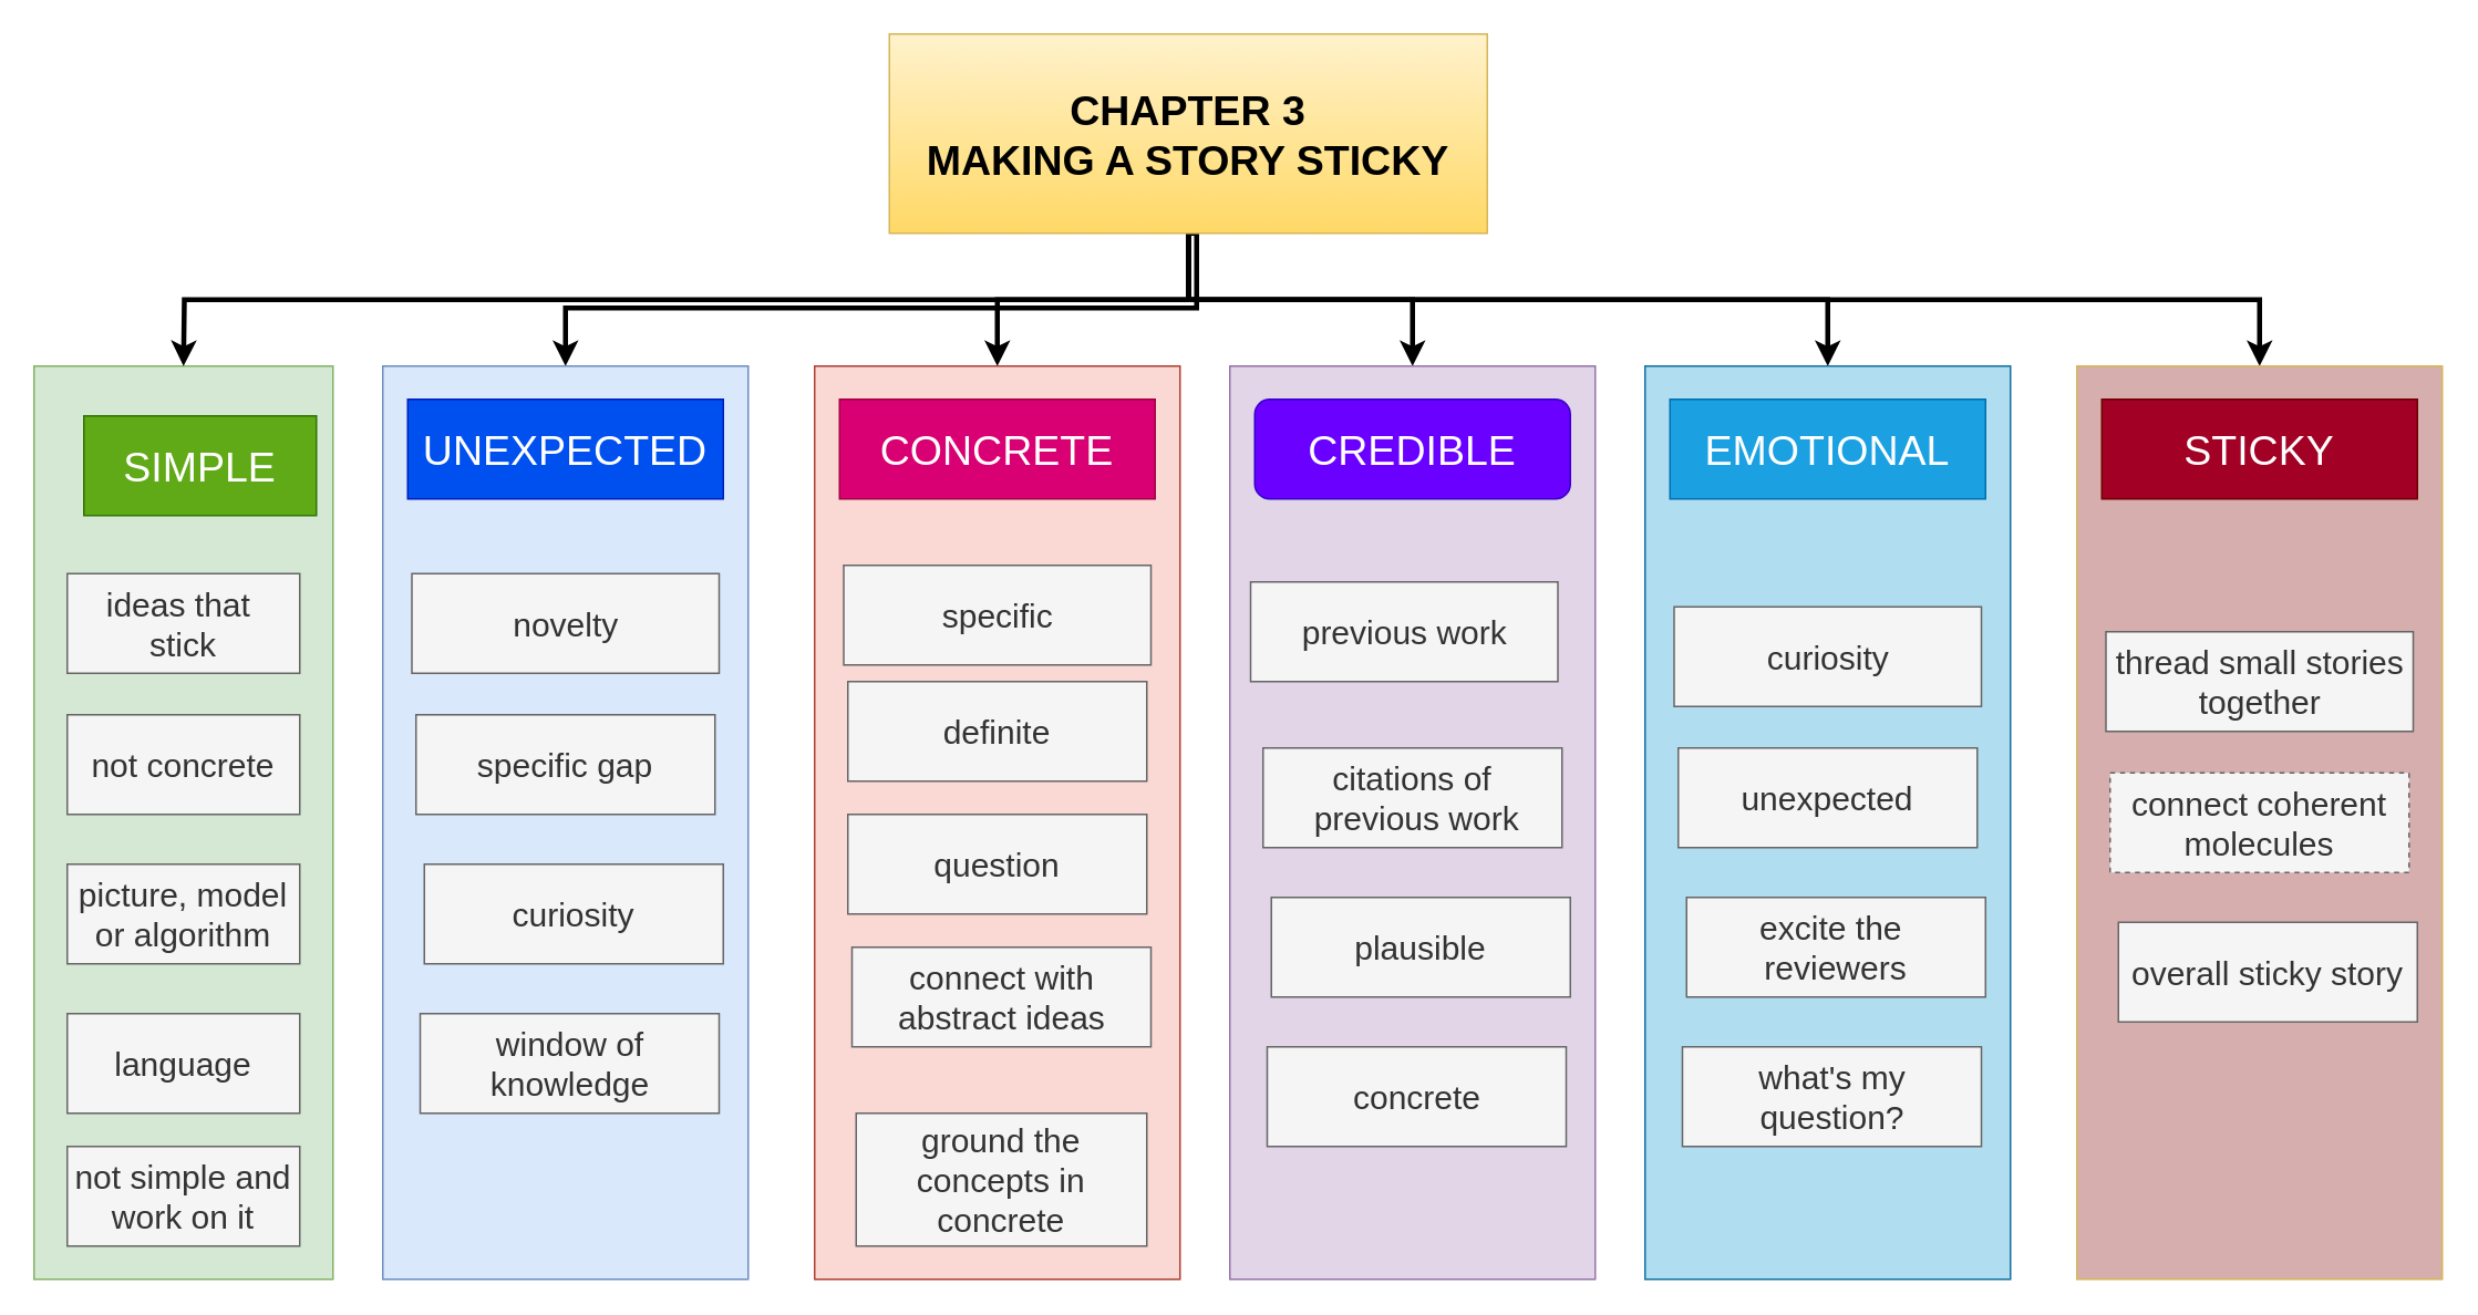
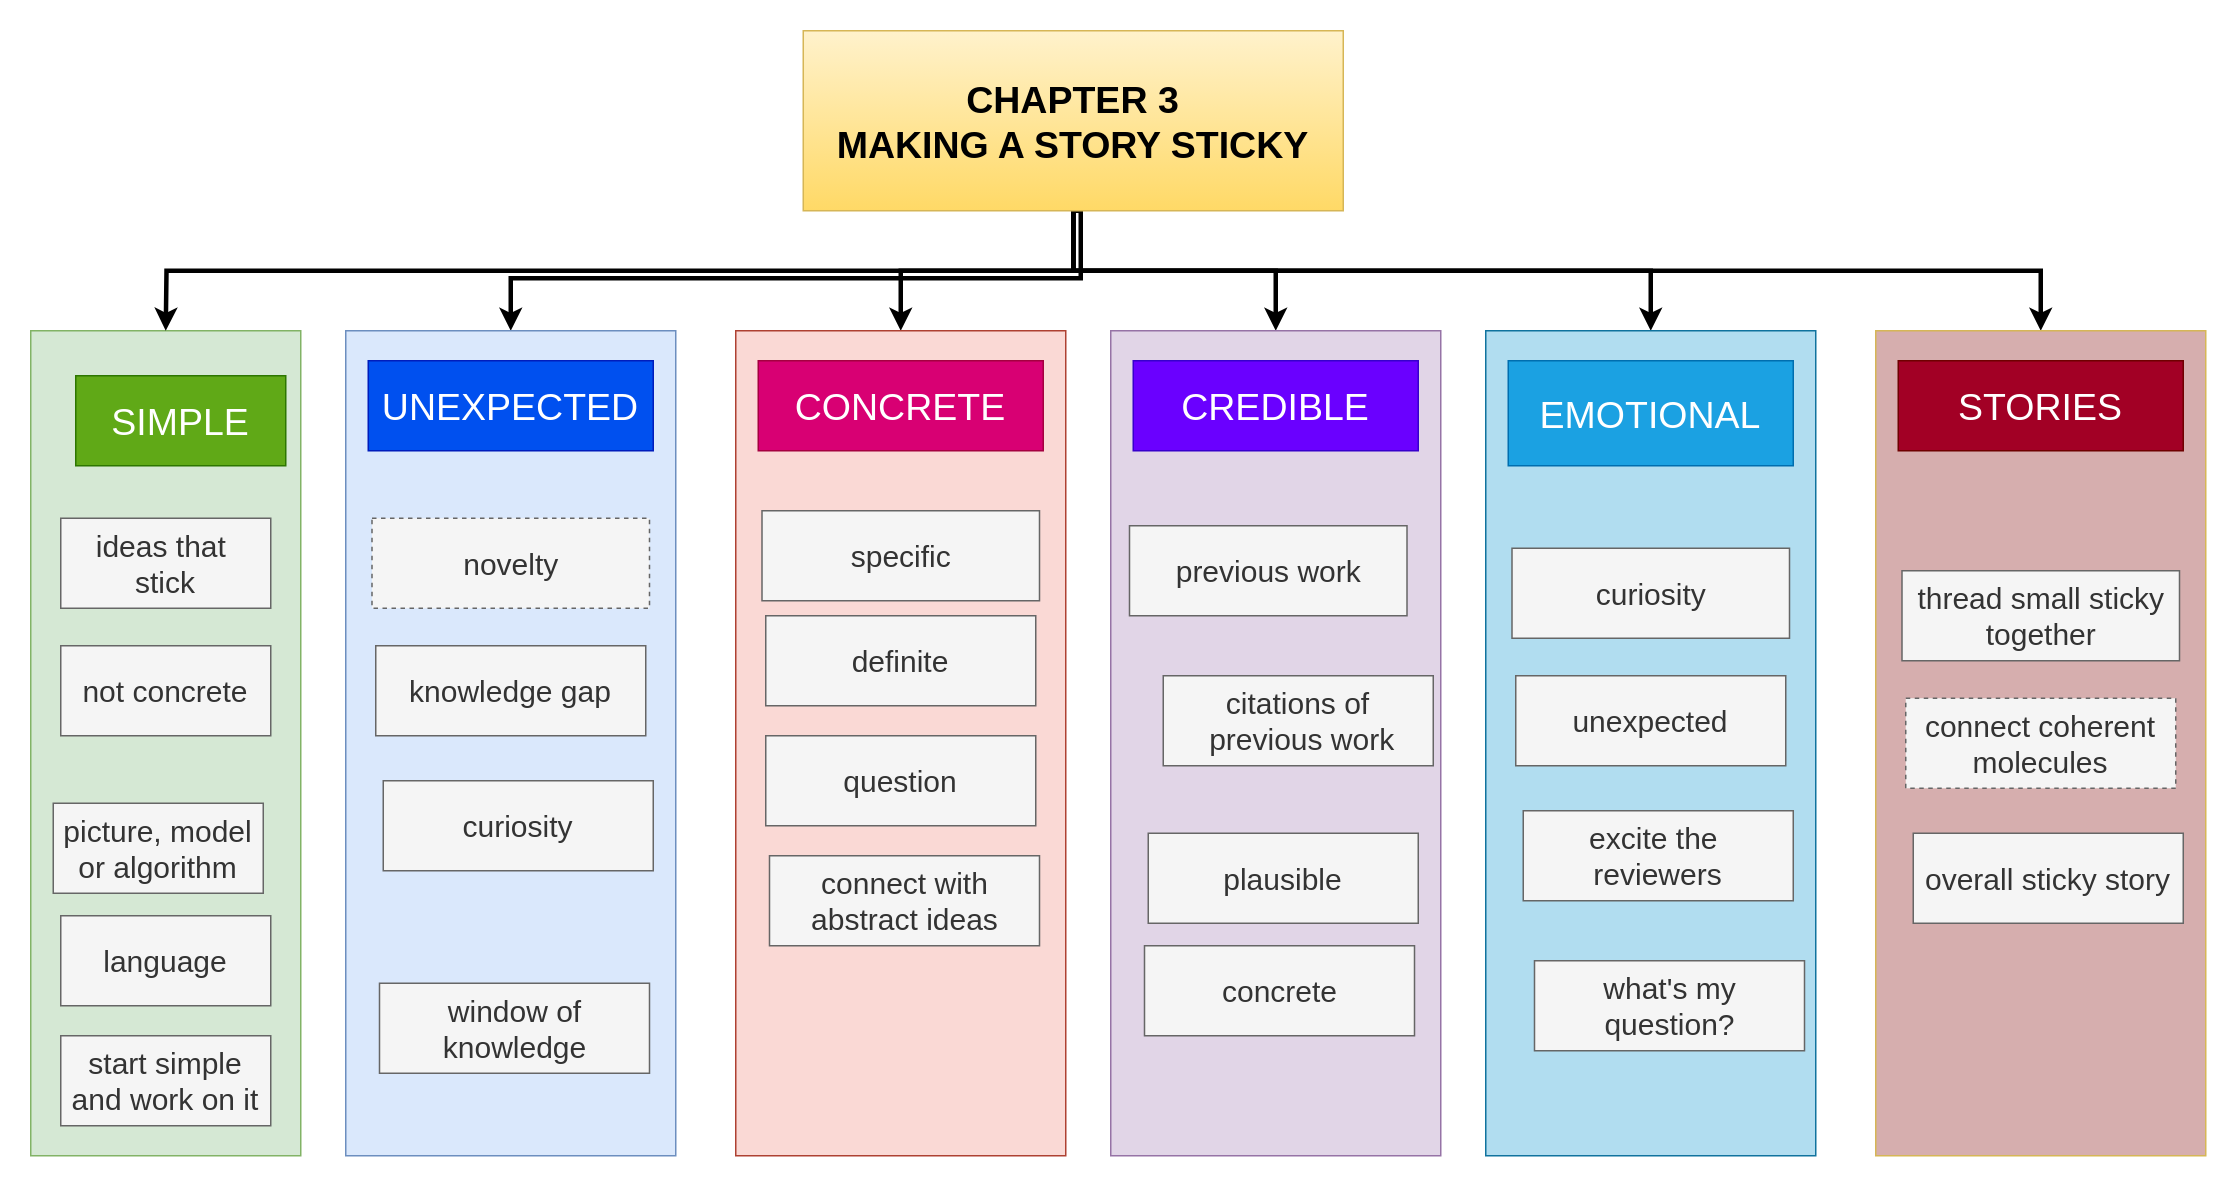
- <mxCell id="30" value="CREDIBLE" style="whiteSpace=wrap;html=1;fillColor=#6a00ff;strokeColor=#3700CC;fontSize=25;fontColor=#ffffff;rounded=1;" vertex="1" parent="1"><mxGeometry x="755" y="240" width="190" height="60" as="geometry" /></mxCell>
+ <mxCell id="30" value="CREDIBLE" style="rounded=0;whiteSpace=wrap;html=1;fillColor=#6a00ff;strokeColor=#3700CC;fontSize=25;fontColor=#ffffff;" vertex="1" parent="1"><mxGeometry x="755" y="240" width="190" height="60" as="geometry" /></mxCell>
- <mxCell id="36" value="EMOTIONAL" style="rounded=0;whiteSpace=wrap;html=1;fillColor=#1ba1e2;strokeColor=#006EAF;fontSize=25;fontColor=#ffffff;" vertex="1" parent="1"><mxGeometry x="1005" y="240" width="190" height="60" as="geometry" /></mxCell>
+ <mxCell id="36" value="EMOTIONAL" style="rounded=0;whiteSpace=wrap;html=1;fillColor=#1ba1e2;strokeColor=#006EAF;fontSize=25;fontColor=#ffffff;" vertex="1" parent="1"><mxGeometry x="1005" y="240" width="190" height="70" as="geometry" /></mxCell>
- <mxCell id="42" value="STICKY" style="rounded=0;whiteSpace=wrap;html=1;fillColor=#a20025;strokeColor=#6F0000;fontSize=25;fontColor=#ffffff;" vertex="1" parent="1"><mxGeometry x="1265" y="240" width="190" height="60" as="geometry" /></mxCell>
+ <mxCell id="42" value="STORIES" style="rounded=0;whiteSpace=wrap;html=1;fillColor=#a20025;strokeColor=#6F0000;fontSize=25;fontColor=#ffffff;" vertex="1" parent="1"><mxGeometry x="1265" y="240" width="190" height="60" as="geometry" /></mxCell>
- <mxCell id="17" value="novelty" style="rounded=0;whiteSpace=wrap;html=1;fillColor=#f5f5f5;strokeColor=#666666;fontSize=20;fontColor=#333333;" vertex="1" parent="1"><mxGeometry x="247.5" y="345" width="185" height="60" as="geometry" /></mxCell>
+ <mxCell id="17" value="novelty" style="rounded=0;whiteSpace=wrap;html=1;fillColor=#f5f5f5;strokeColor=#666666;fontSize=20;fontColor=#333333;dashed=1;" vertex="1" parent="1"><mxGeometry x="247.5" y="345" width="185" height="60" as="geometry" /></mxCell>
- <mxCell id="43" value="thread small stories together" style="rounded=0;whiteSpace=wrap;html=1;fillColor=#f5f5f5;strokeColor=#666666;fontSize=20;fontColor=#333333;" vertex="1" parent="1"><mxGeometry x="1267.5" y="380" width="185" height="60" as="geometry" /></mxCell>
+ <mxCell id="43" value="thread small sticky together" style="rounded=0;whiteSpace=wrap;html=1;fillColor=#f5f5f5;strokeColor=#666666;fontSize=20;fontColor=#333333;" vertex="1" parent="1"><mxGeometry x="1267.5" y="380" width="185" height="60" as="geometry" /></mxCell>
- <mxCell id="18" value="specific gap" style="rounded=0;whiteSpace=wrap;html=1;fillColor=#f5f5f5;strokeColor=#666666;fontSize=20;fontColor=#333333;" vertex="1" parent="1"><mxGeometry x="250" y="430" width="180" height="60" as="geometry" /></mxCell>
+ <mxCell id="18" value="knowledge gap" style="rounded=0;whiteSpace=wrap;html=1;fillColor=#f5f5f5;strokeColor=#666666;fontSize=20;fontColor=#333333;" vertex="1" parent="1"><mxGeometry x="250" y="430" width="180" height="60" as="geometry" /></mxCell>
- <mxCell id="32" value="citations of&lt;div&gt;&amp;nbsp;previous work&lt;/div&gt;" style="rounded=0;whiteSpace=wrap;html=1;fillColor=#f5f5f5;strokeColor=#666666;fontSize=20;fontColor=#333333;" vertex="1" parent="1"><mxGeometry x="760" y="450" width="180" height="60" as="geometry" /></mxCell>
+ <mxCell id="32" value="citations of&lt;div&gt;&amp;nbsp;previous work&lt;/div&gt;" style="rounded=0;whiteSpace=wrap;html=1;fillColor=#f5f5f5;strokeColor=#666666;fontSize=20;fontColor=#333333;" vertex="1" parent="1"><mxGeometry x="775" y="450" width="180" height="60" as="geometry" /></mxCell>
- <mxCell id="13" value="picture, model or algorithm" style="rounded=0;whiteSpace=wrap;html=1;fillColor=#f5f5f5;strokeColor=#666666;fontSize=20;fontColor=#333333;" vertex="1" parent="1"><mxGeometry x="40" y="520" width="140" height="60" as="geometry" /></mxCell>
+ <mxCell id="13" value="picture, model or algorithm" style="rounded=0;whiteSpace=wrap;html=1;fillColor=#f5f5f5;strokeColor=#666666;fontSize=20;fontColor=#333333;" vertex="1" parent="1"><mxGeometry x="35" y="535" width="140" height="60" as="geometry" /></mxCell>
- <mxCell id="33" value="plausible" style="rounded=0;whiteSpace=wrap;html=1;fillColor=#f5f5f5;strokeColor=#666666;fontSize=20;fontColor=#333333;" vertex="1" parent="1"><mxGeometry x="765" y="540" width="180" height="60" as="geometry" /></mxCell>
+ <mxCell id="33" value="plausible" style="rounded=0;whiteSpace=wrap;html=1;fillColor=#f5f5f5;strokeColor=#666666;fontSize=20;fontColor=#333333;" vertex="1" parent="1"><mxGeometry x="765" y="555" width="180" height="60" as="geometry" /></mxCell>
- <mxCell id="20" value="window of knowledge" style="rounded=0;whiteSpace=wrap;html=1;fillColor=#f5f5f5;strokeColor=#666666;fontSize=20;fontColor=#333333;" vertex="1" parent="1"><mxGeometry x="252.5" y="610" width="180" height="60" as="geometry" /></mxCell>
+ <mxCell id="20" value="window of knowledge" style="rounded=0;whiteSpace=wrap;html=1;fillColor=#f5f5f5;strokeColor=#666666;fontSize=20;fontColor=#333333;" vertex="1" parent="1"><mxGeometry x="252.5" y="655" width="180" height="60" as="geometry" /></mxCell>
- <mxCell id="40" value="what's my question?" style="rounded=0;whiteSpace=wrap;html=1;fillColor=#f5f5f5;strokeColor=#666666;fontSize=20;fontColor=#333333;" vertex="1" parent="1"><mxGeometry x="1012.5" y="630" width="180" height="60" as="geometry" /></mxCell>
+ <mxCell id="40" value="what's my question?" style="rounded=0;whiteSpace=wrap;html=1;fillColor=#f5f5f5;strokeColor=#666666;fontSize=20;fontColor=#333333;" vertex="1" parent="1"><mxGeometry x="1022.5" y="640" width="180" height="60" as="geometry" /></mxCell>
- <mxCell id="28" value="ground the concepts in concrete" style="rounded=0;whiteSpace=wrap;html=1;fillColor=#f5f5f5;strokeColor=#666666;fontSize=20;fontColor=#333333;" vertex="1" parent="1"><mxGeometry x="515" y="670" width="175" height="80" as="geometry" /></mxCell>
- <mxCell id="21" value="not simple and work on it" style="rounded=0;whiteSpace=wrap;html=1;fillColor=#f5f5f5;strokeColor=#666666;fontSize=20;fontColor=#333333;" vertex="1" parent="1"><mxGeometry x="40" y="690" width="140" height="60" as="geometry" /></mxCell>
+ <mxCell id="21" value="start simple and work on it" style="rounded=0;whiteSpace=wrap;html=1;fillColor=#f5f5f5;strokeColor=#666666;fontSize=20;fontColor=#333333;" vertex="1" parent="1"><mxGeometry x="40" y="690" width="140" height="60" as="geometry" /></mxCell>
